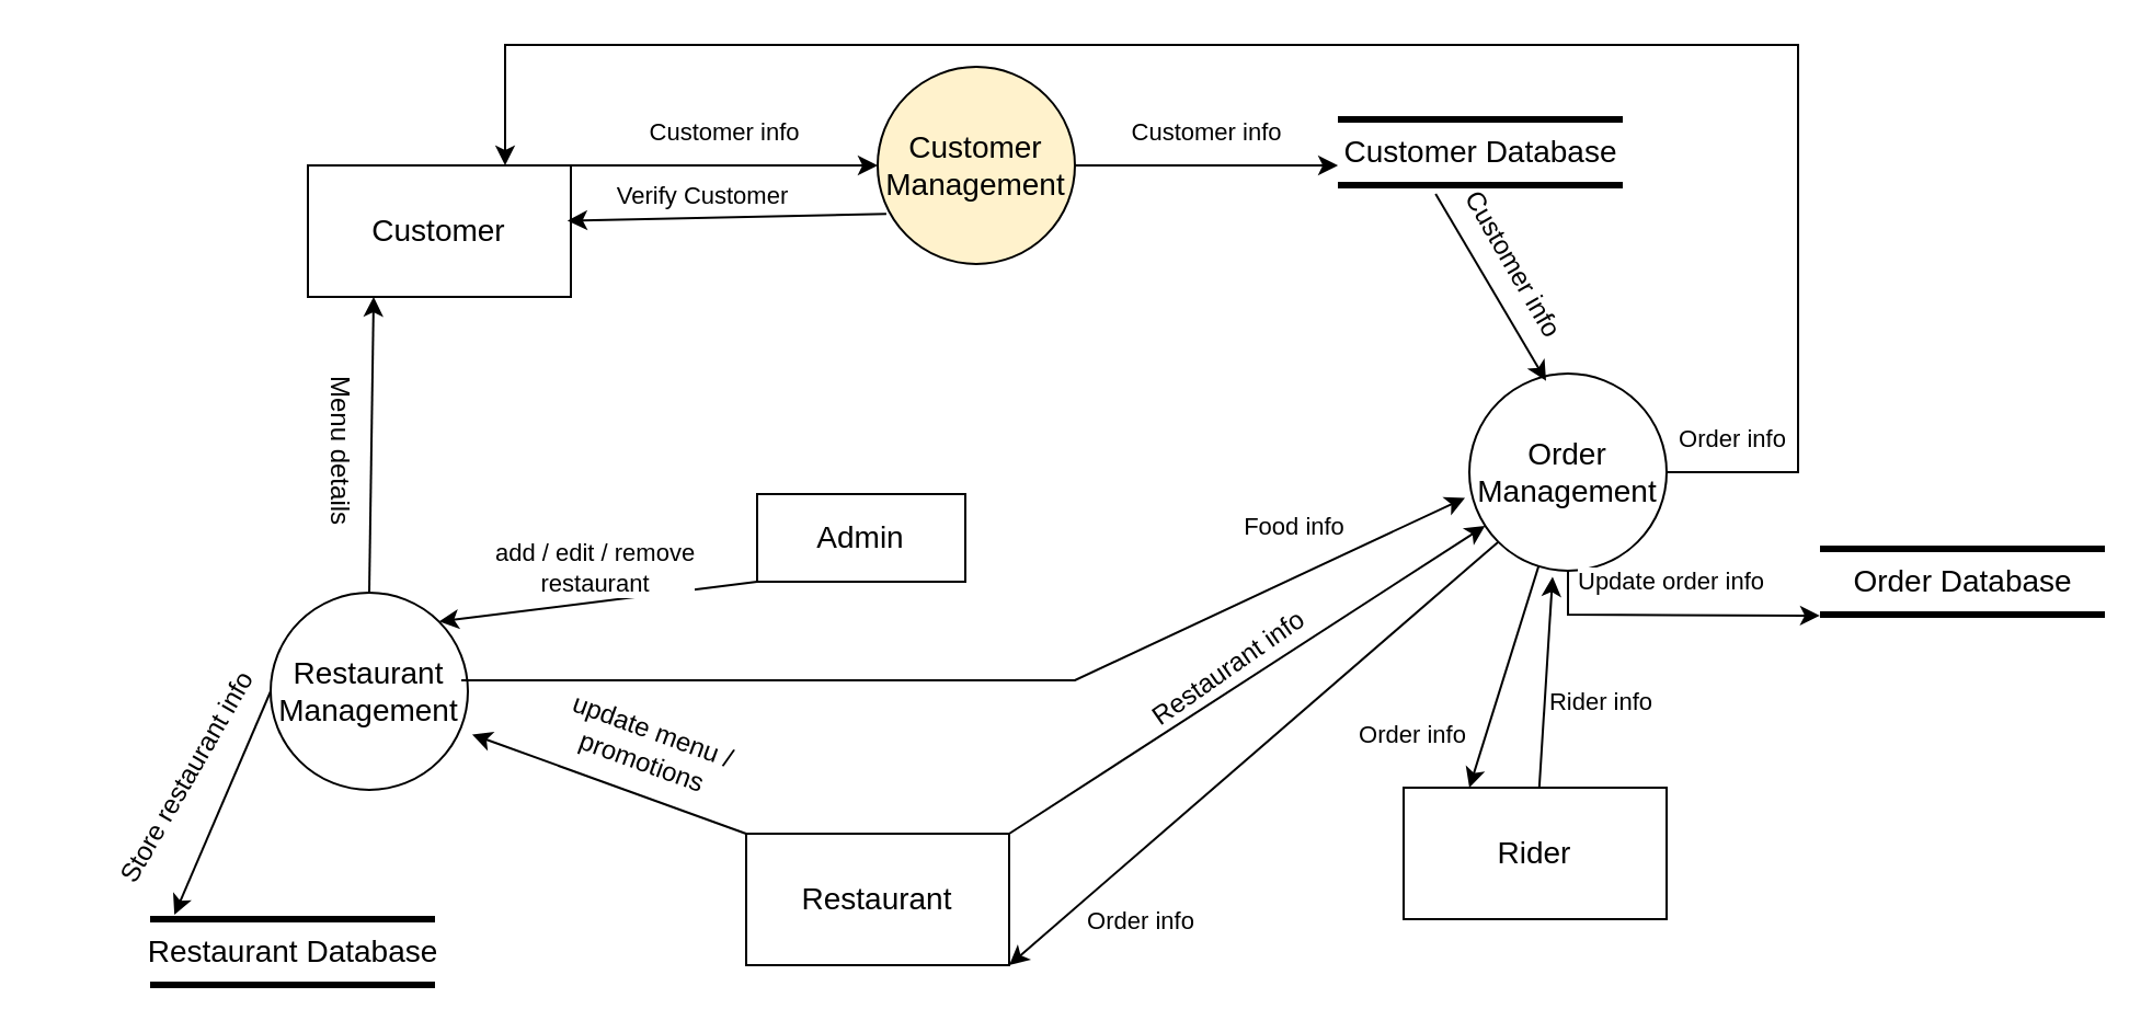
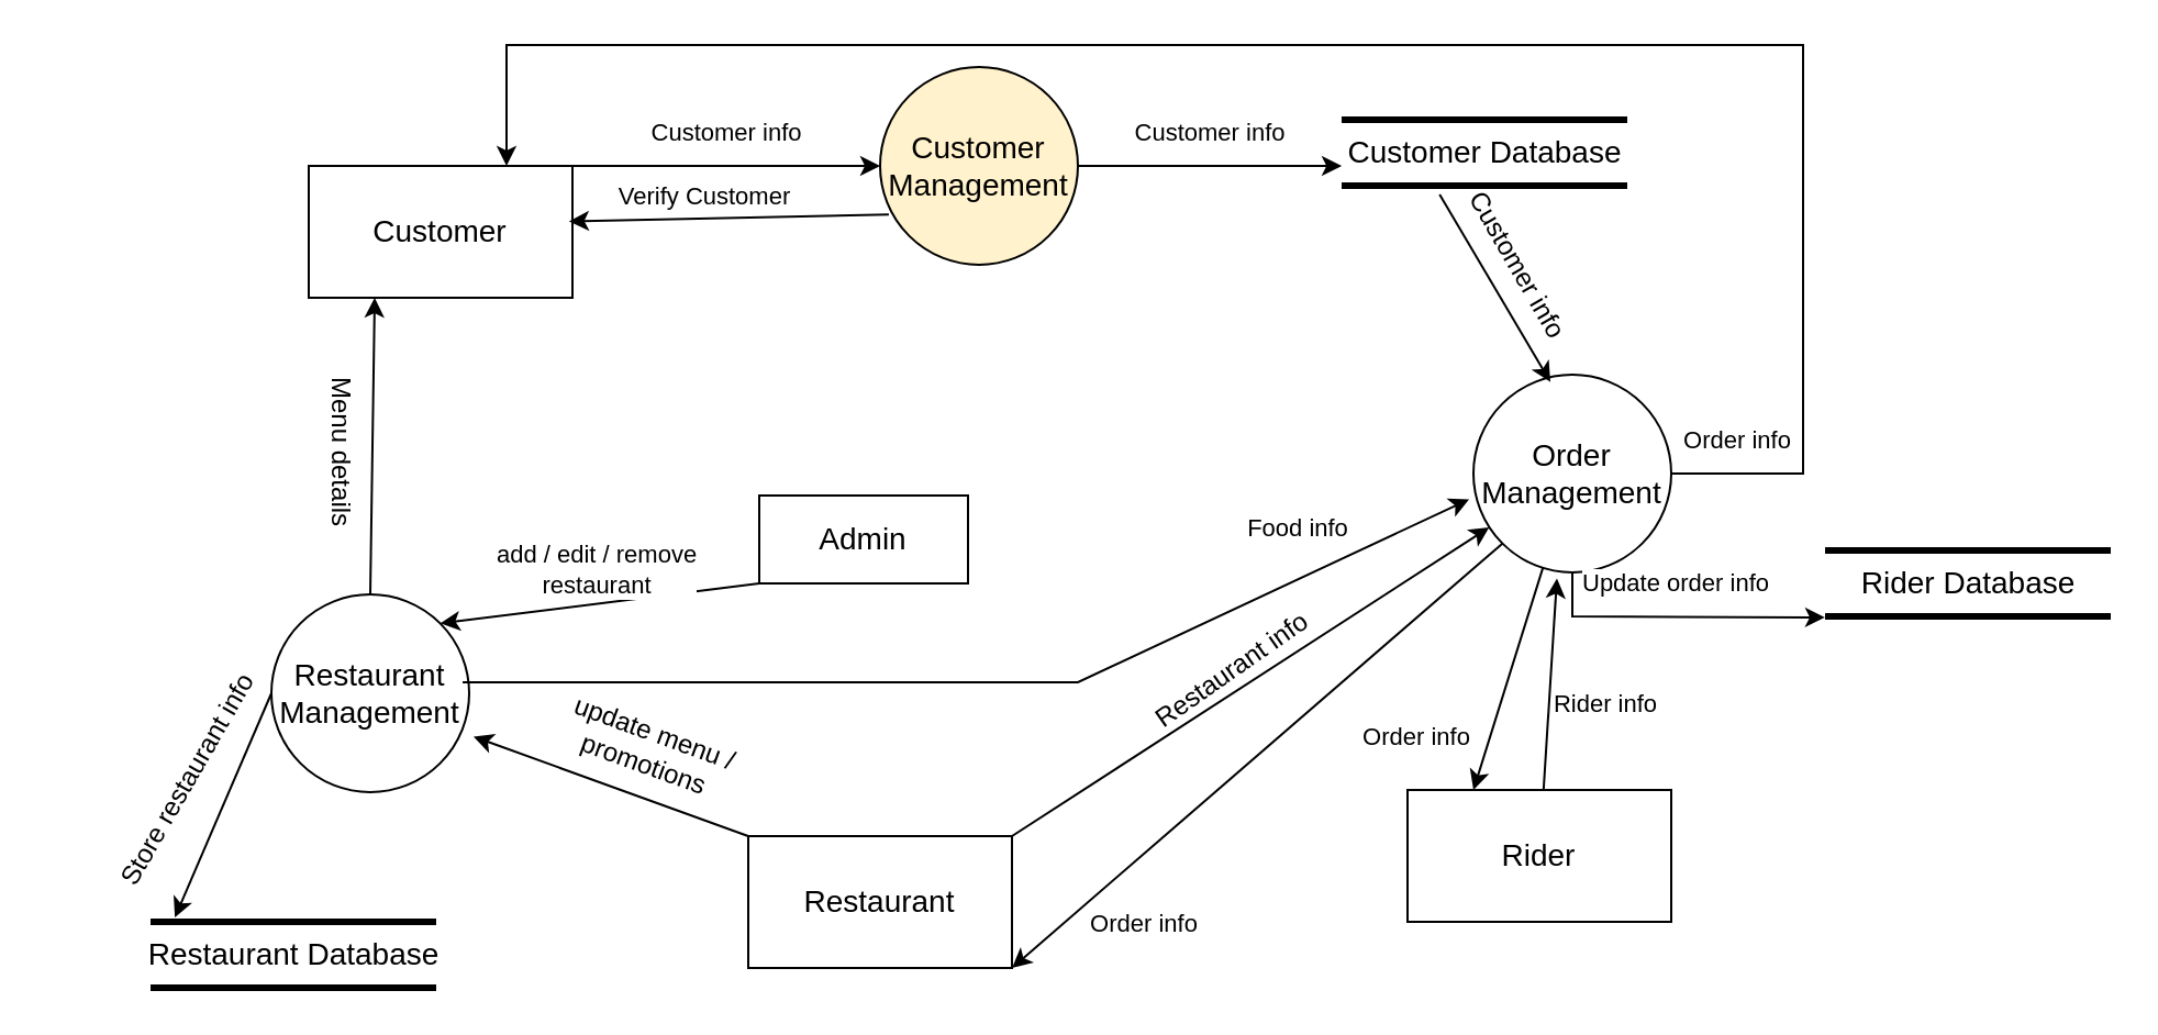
- <mxCell id="16" value="&lt;font style=&quot;font-size: 14px;&quot;&gt;Order Database&lt;/font&gt;" style="text;html=1;align=center;verticalAlign=middle;resizable=0;points=[];autosize=1;strokeColor=none;fillColor=none;" vertex="1" parent="1"><mxGeometry x="835" y="250" width="120" height="30" as="geometry" /></mxCell>
+ <mxCell id="16" value="&lt;font style=&quot;font-size: 14px;&quot;&gt;Rider Database&lt;/font&gt;" style="text;html=1;align=center;verticalAlign=middle;resizable=0;points=[];autosize=1;strokeColor=none;fillColor=none;" vertex="1" parent="1"><mxGeometry x="835" y="250" width="120" height="30" as="geometry" /></mxCell>
